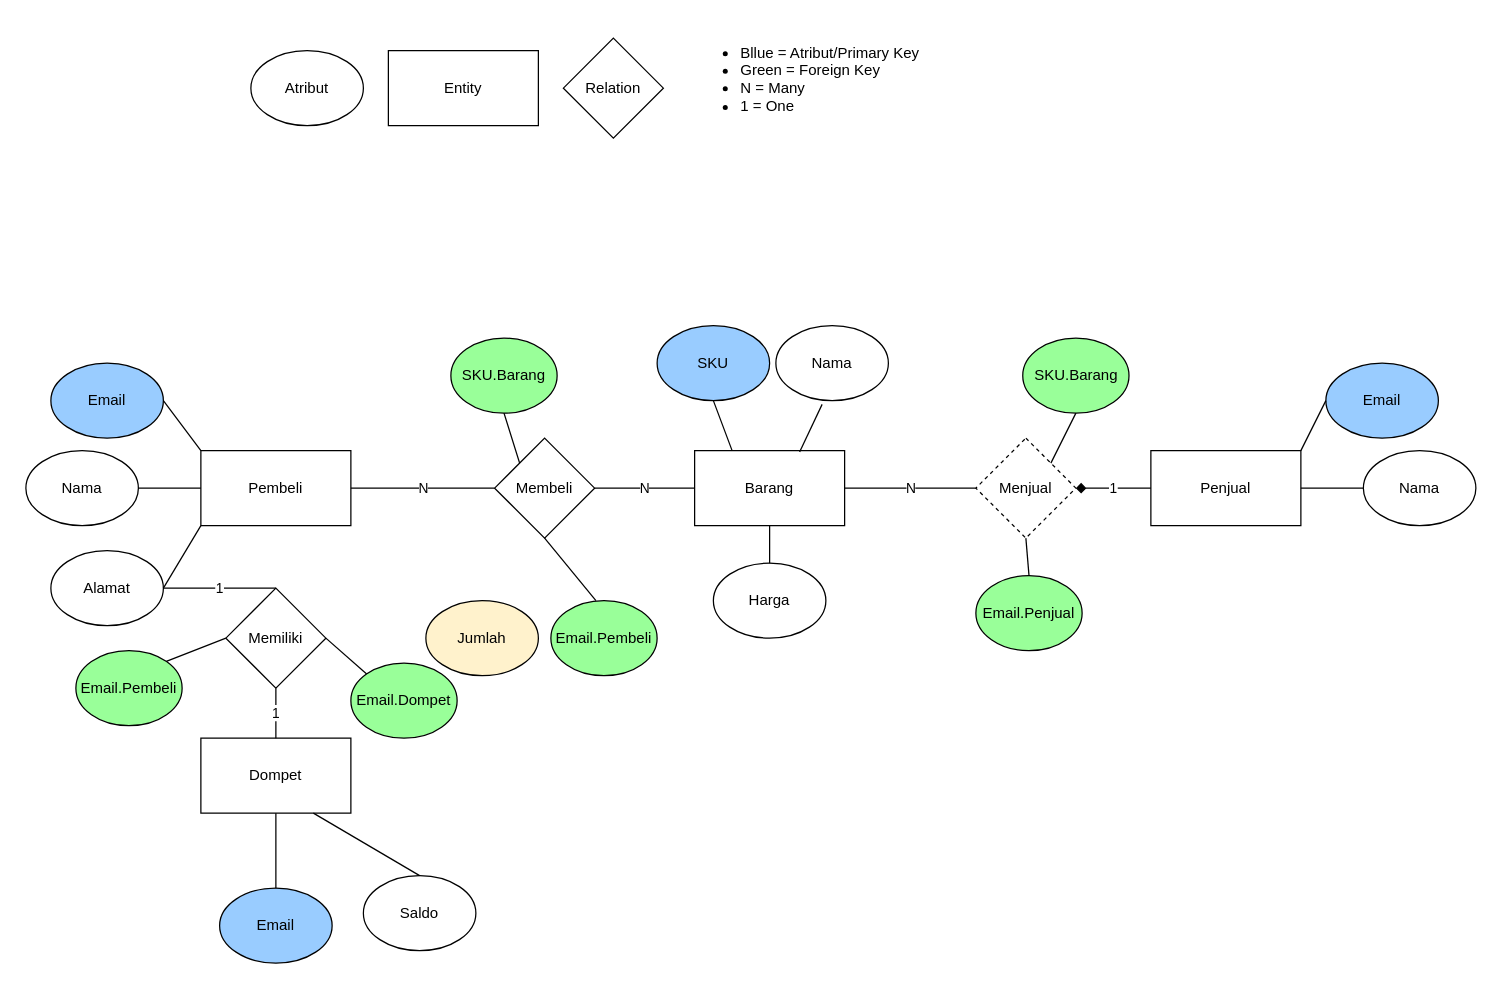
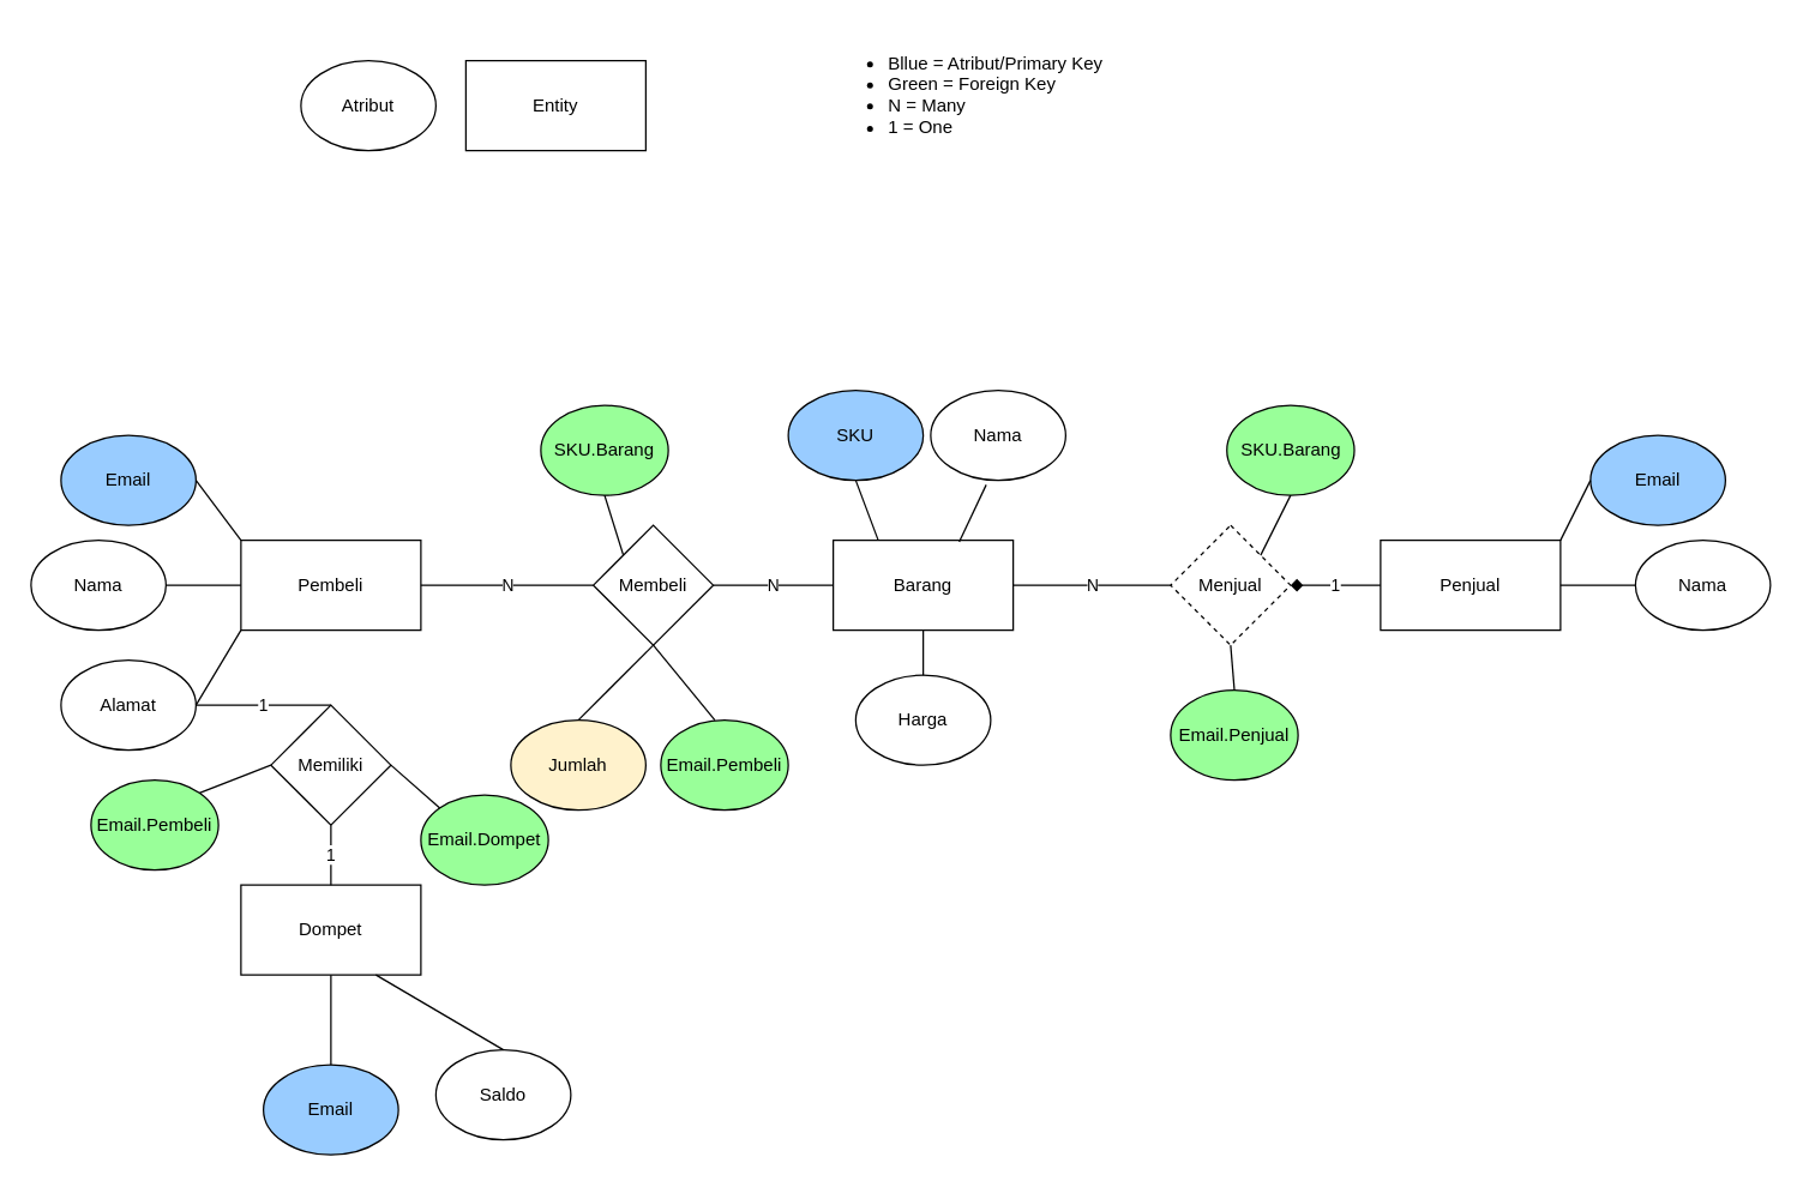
- <mxCell id="29" value="Relation" style="rhombus;whiteSpace=wrap;html=1;" vertex="1" parent="1"><mxGeometry x="450" y="30" width="80" height="80" as="geometry" /></mxCell>
+ <mxCell id="40" value="" style="endArrow=none;html=1;rounded=0;entryX=0.5;entryY=1;entryDx=0;entryDy=0;exitX=0.5;exitY=0;exitDx=0;exitDy=0;" edge="1" parent="1" source="39" target="21"><mxGeometry width="50" height="50" relative="1" as="geometry"><mxPoint x="390" y="480" as="sourcePoint" /><mxPoint x="440" y="430" as="targetPoint" /></mxGeometry></mxCell>
